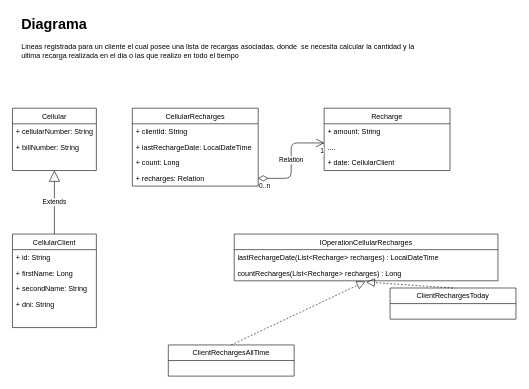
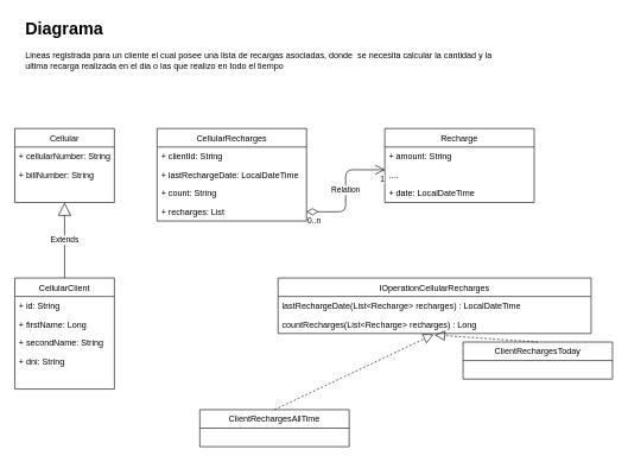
- <mxCell id="16" value="+ count: Long" style="text;strokeColor=none;fillColor=none;align=left;verticalAlign=top;spacingLeft=4;spacingRight=4;overflow=hidden;rotatable=0;points=[[0,0.5],[1,0.5]];portConstraint=eastwest;" parent="13" vertex="1"><mxGeometry y="78" width="210" height="26" as="geometry" /></mxCell>
+ <mxCell id="16" value="+ count: String" style="text;strokeColor=none;fillColor=none;align=left;verticalAlign=top;spacingLeft=4;spacingRight=4;overflow=hidden;rotatable=0;points=[[0,0.5],[1,0.5]];portConstraint=eastwest;" parent="13" vertex="1"><mxGeometry y="78" width="210" height="26" as="geometry" /></mxCell>
- <mxCell id="21" value="+ date: CellularClient" style="text;strokeColor=none;fillColor=none;align=left;verticalAlign=top;spacingLeft=4;spacingRight=4;overflow=hidden;rotatable=0;points=[[0,0.5],[1,0.5]];portConstraint=eastwest;" parent="18" vertex="1"><mxGeometry y="78" width="210" height="26" as="geometry" /></mxCell>
+ <mxCell id="21" value="+ date: LocalDateTime" style="text;strokeColor=none;fillColor=none;align=left;verticalAlign=top;spacingLeft=4;spacingRight=4;overflow=hidden;rotatable=0;points=[[0,0.5],[1,0.5]];portConstraint=eastwest;" parent="18" vertex="1"><mxGeometry y="78" width="210" height="26" as="geometry" /></mxCell>
- <mxCell id="17" value="+ recharges: Relation" style="text;strokeColor=none;fillColor=none;align=left;verticalAlign=top;spacingLeft=4;spacingRight=4;overflow=hidden;rotatable=0;points=[[0,0.5],[1,0.5]];portConstraint=eastwest;" parent="13" vertex="1"><mxGeometry y="104" width="210" height="26" as="geometry" /></mxCell>
+ <mxCell id="17" value="+ recharges: List" style="text;strokeColor=none;fillColor=none;align=left;verticalAlign=top;spacingLeft=4;spacingRight=4;overflow=hidden;rotatable=0;points=[[0,0.5],[1,0.5]];portConstraint=eastwest;" parent="13" vertex="1"><mxGeometry y="104" width="210" height="26" as="geometry" /></mxCell>
